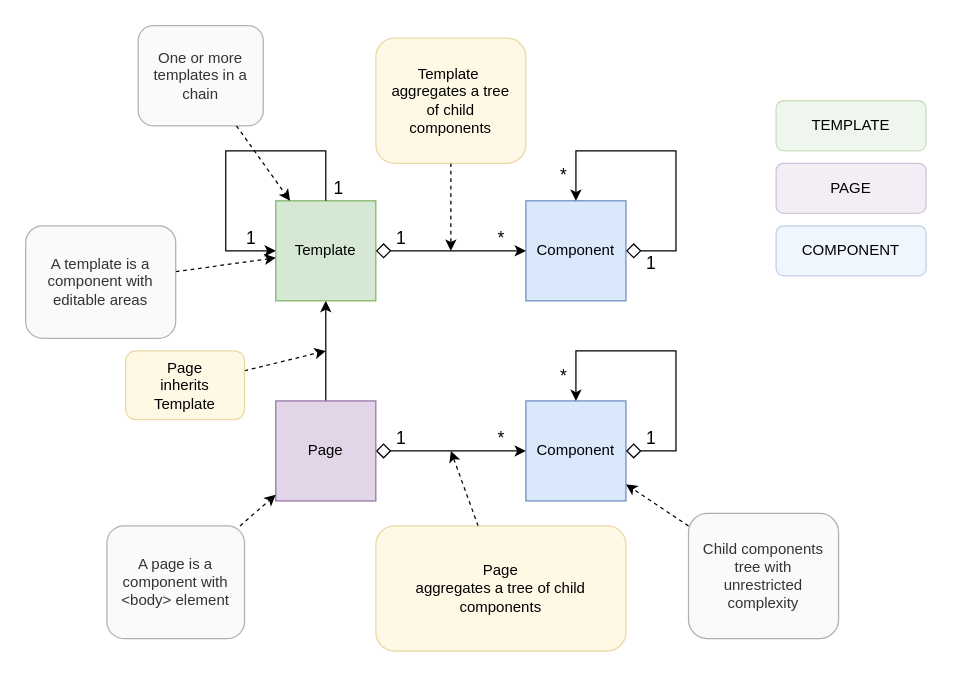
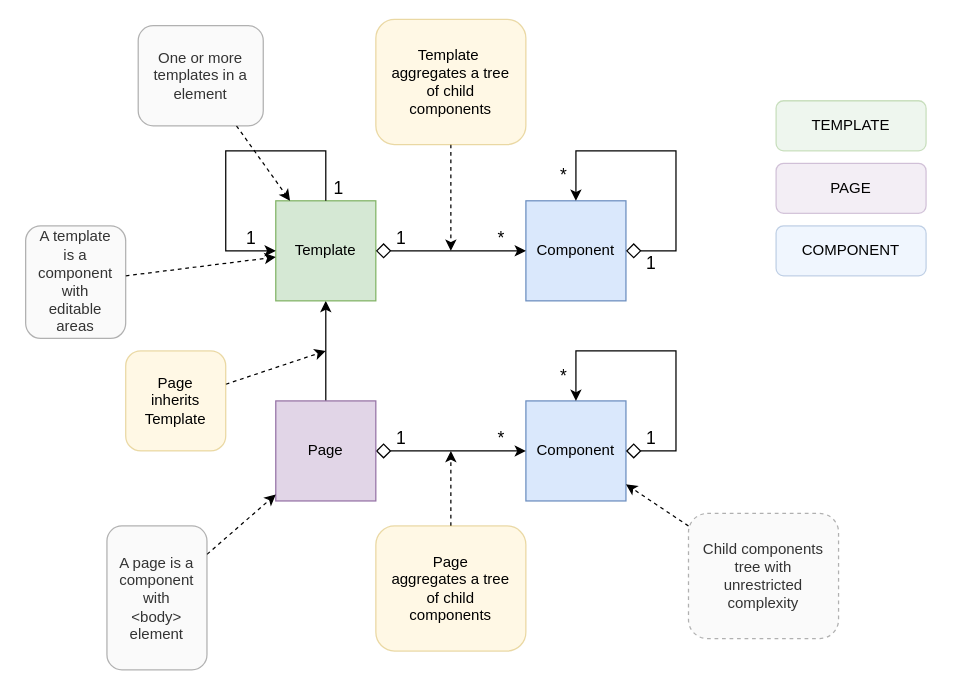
- <mxCell id="24" value="One or more templates in a chain" style="rounded=1;whiteSpace=wrap;html=1;opacity=50;fillColor=#f5f5f5;strokeColor=#666666;fontColor=#333333;spacingLeft=10;spacingRight=10;" parent="1" vertex="1"><mxGeometry x="110" y="20" width="100" height="80" as="geometry" /></mxCell>
+ <mxCell id="24" value="One or more templates in a element" style="rounded=1;whiteSpace=wrap;html=1;opacity=50;fillColor=#f5f5f5;strokeColor=#666666;fontColor=#333333;spacingLeft=10;spacingRight=10;" parent="1" vertex="1"><mxGeometry x="110" y="20" width="100" height="80" as="geometry" /></mxCell>
- <mxCell id="34" value="Template&amp;nbsp;&lt;br&gt;aggregates a tree of child components" style="rounded=1;whiteSpace=wrap;html=1;opacity=50;fillColor=#fff2cc;strokeColor=#d6b656;spacingLeft=10;spacingRight=10;" parent="1" vertex="1"><mxGeometry x="300" y="30" width="120" height="100" as="geometry" /></mxCell>
+ <mxCell id="34" value="Template&amp;nbsp;&lt;br&gt;aggregates a tree of child components" style="rounded=1;whiteSpace=wrap;html=1;opacity=50;fillColor=#fff2cc;strokeColor=#d6b656;spacingLeft=10;spacingRight=10;" parent="1" vertex="1"><mxGeometry x="300" y="15" width="120" height="100" as="geometry" /></mxCell>
- <mxCell id="36" value="A template is a component with editable areas" style="rounded=1;whiteSpace=wrap;html=1;opacity=50;fillColor=#f5f5f5;strokeColor=#666666;fontColor=#333333;spacingLeft=10;spacingRight=10;" parent="1" vertex="1"><mxGeometry x="20" y="180" width="120" height="90" as="geometry" /></mxCell>
+ <mxCell id="36" value="A template is a component with editable areas" style="rounded=1;whiteSpace=wrap;html=1;opacity=50;fillColor=#f5f5f5;strokeColor=#666666;fontColor=#333333;spacingLeft=10;spacingRight=10;" parent="1" vertex="1"><mxGeometry x="20" y="180" width="80" height="90" as="geometry" /></mxCell>
- <mxCell id="28" value="Page &lt;br&gt;inherits&lt;br&gt;Template" style="rounded=1;whiteSpace=wrap;html=1;opacity=50;fillColor=#fff2cc;strokeColor=#d6b656;spacingLeft=10;spacingRight=10;" parent="1" vertex="1"><mxGeometry x="100" y="280" width="95" height="55" as="geometry" /></mxCell>
+ <mxCell id="28" value="Page &lt;br&gt;inherits&lt;br&gt;Template" style="rounded=1;whiteSpace=wrap;html=1;opacity=50;fillColor=#fff2cc;strokeColor=#d6b656;spacingLeft=10;spacingRight=10;" parent="1" vertex="1"><mxGeometry x="100" y="280" width="80" height="80" as="geometry" /></mxCell>
- <mxCell id="32" value="Child components tree with unrestricted complexity" style="rounded=1;whiteSpace=wrap;html=1;opacity=50;fillColor=#f5f5f5;strokeColor=#666666;fontColor=#333333;spacingLeft=10;spacingRight=10;" parent="1" vertex="1"><mxGeometry x="550" y="410" width="120" height="100" as="geometry" /></mxCell>
+ <mxCell id="32" value="Child components tree with unrestricted complexity" style="rounded=1;whiteSpace=wrap;html=1;opacity=50;fillColor=#f5f5f5;strokeColor=#666666;fontColor=#333333;spacingLeft=10;spacingRight=10;dashed=1;" parent="1" vertex="1"><mxGeometry x="550" y="410" width="120" height="100" as="geometry" /></mxCell>
- <mxCell id="38" value="A page is a component with &amp;lt;body&amp;gt; element" style="rounded=1;whiteSpace=wrap;html=1;opacity=50;fillColor=#f5f5f5;strokeColor=#666666;fontColor=#333333;spacingLeft=10;spacingRight=10;" parent="1" vertex="1"><mxGeometry x="85" y="420" width="110" height="90" as="geometry" /></mxCell>
+ <mxCell id="38" value="A page is a component with &amp;lt;body&amp;gt; element" style="rounded=1;whiteSpace=wrap;html=1;opacity=50;fillColor=#f5f5f5;strokeColor=#666666;fontColor=#333333;spacingLeft=10;spacingRight=10;" parent="1" vertex="1"><mxGeometry x="85" y="420" width="80" height="115" as="geometry" /></mxCell>
- <mxCell id="30" value="Page &lt;br&gt;aggregates a tree of child components" style="rounded=1;whiteSpace=wrap;html=1;opacity=50;fillColor=#fff2cc;strokeColor=#d6b656;spacingLeft=10;spacingRight=10;" parent="1" vertex="1"><mxGeometry x="300" y="420" width="200" height="100" as="geometry" /></mxCell>
+ <mxCell id="30" value="Page &lt;br&gt;aggregates a tree of child components" style="rounded=1;whiteSpace=wrap;html=1;opacity=50;fillColor=#fff2cc;strokeColor=#d6b656;spacingLeft=10;spacingRight=10;" parent="1" vertex="1"><mxGeometry x="300" y="420" width="120" height="100" as="geometry" /></mxCell>
